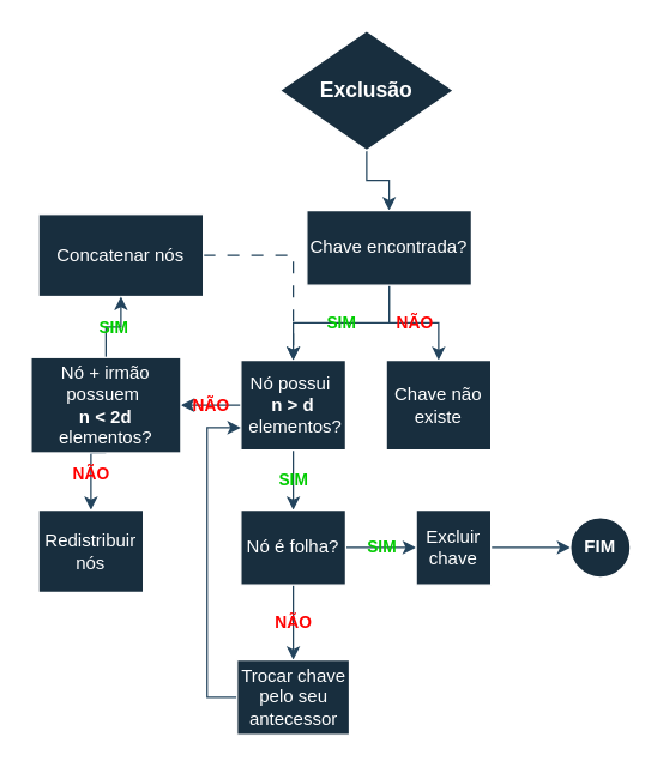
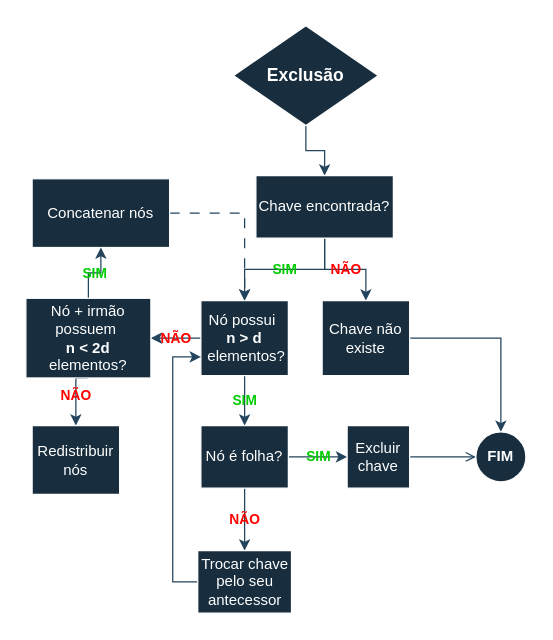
+ <mxCell id="10" style="edgeStyle=orthogonalEdgeStyle;rounded=0;orthogonalLoop=1;jettySize=auto;html=1;exitX=1;exitY=0.5;exitDx=0;exitDy=0;entryX=0.5;entryY=0;entryDx=0;entryDy=0;labelBackgroundColor=none;strokeColor=#23445D;fontColor=default;" edge="1" parent="1" source="11" target="17"><mxGeometry relative="1" as="geometry" /></mxCell>
- <mxCell id="15" style="edgeStyle=orthogonalEdgeStyle;rounded=0;orthogonalLoop=1;jettySize=auto;html=1;exitX=1;exitY=0.5;exitDx=0;exitDy=0;entryX=0;entryY=0.5;entryDx=0;entryDy=0;labelBackgroundColor=none;strokeColor=#23445D;fontColor=default;" edge="1" parent="1" source="16" target="17"><mxGeometry relative="1" as="geometry" /></mxCell>
+ <mxCell id="15" style="edgeStyle=orthogonalEdgeStyle;rounded=0;orthogonalLoop=1;jettySize=auto;html=1;exitX=1;exitY=0.5;exitDx=0;exitDy=0;entryX=0;entryY=0.5;entryDx=0;entryDy=0;labelBackgroundColor=none;strokeColor=#23445D;fontColor=default;endArrow=open;" edge="1" parent="1" source="16" target="17"><mxGeometry relative="1" as="geometry" /></mxCell>
